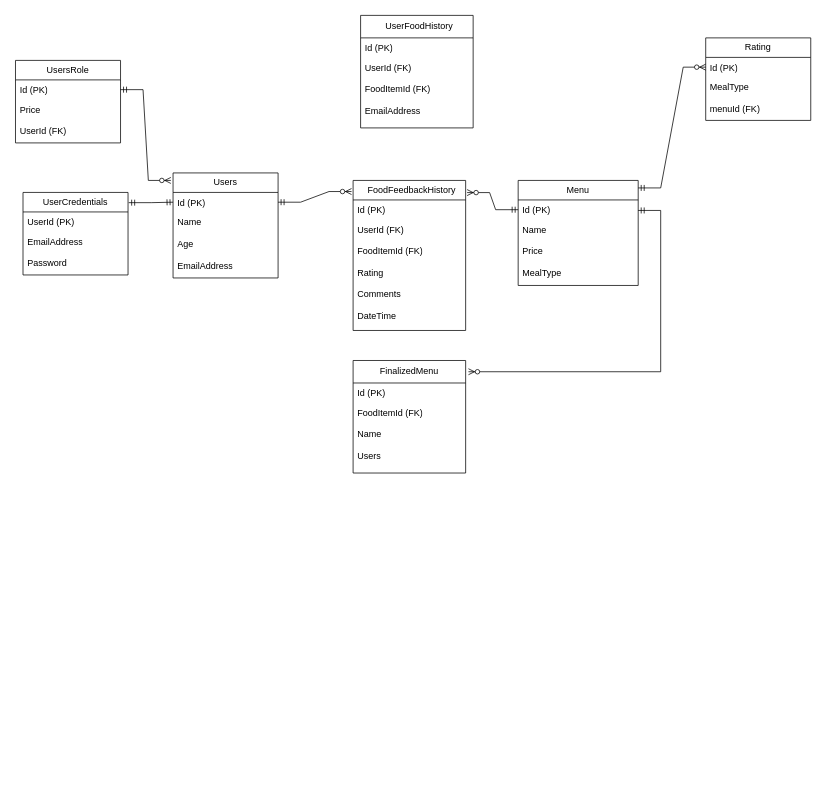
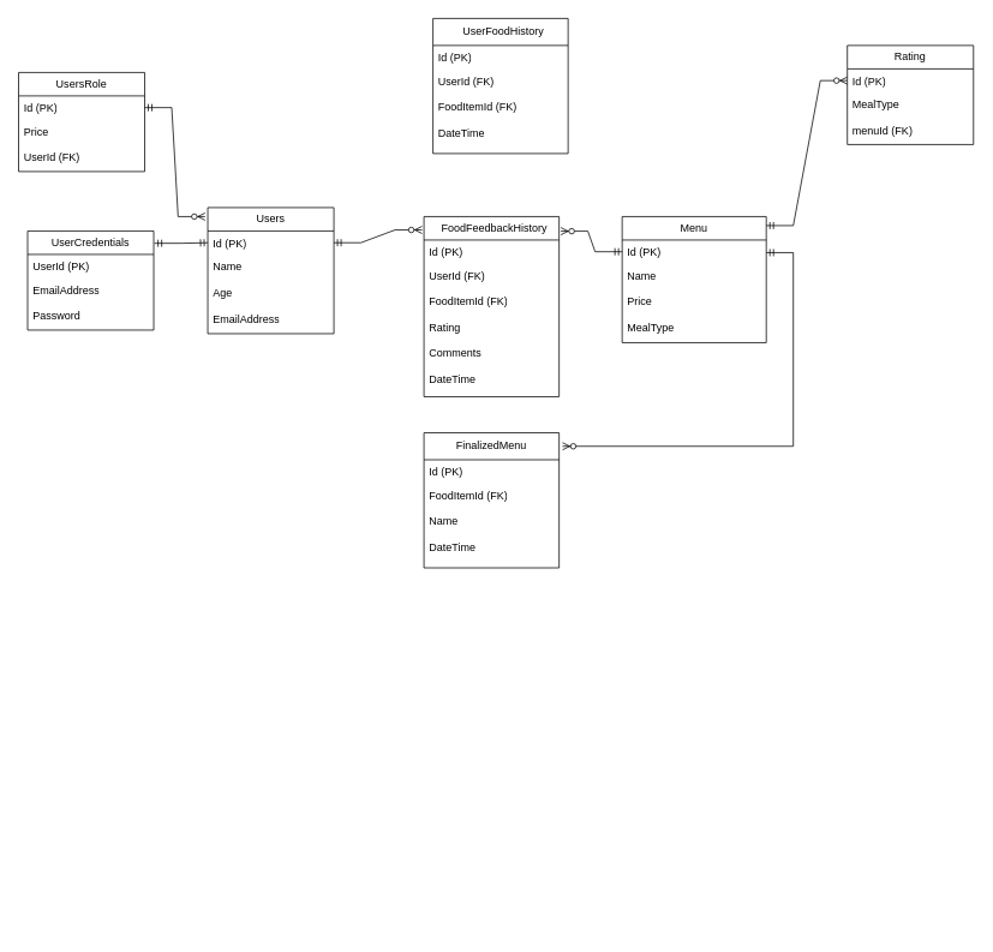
- <mxCell id="19" value="&lt;div&gt;UserId (FK)&lt;/div&gt;&lt;div&gt;&lt;br&gt;&lt;/div&gt;&lt;div&gt;FoodItemId (FK)&lt;/div&gt;&lt;div&gt;&lt;br&gt;EmailAddress&lt;/div&gt;" style="text;strokeColor=none;fillColor=none;align=left;verticalAlign=top;spacingLeft=4;spacingRight=4;overflow=hidden;rotatable=0;points=[[0,0.5],[1,0.5]];portConstraint=eastwest;whiteSpace=wrap;html=1;" parent="17" vertex="1"><mxGeometry y="56" width="150" height="94" as="geometry" /></mxCell>
+ <mxCell id="19" value="&lt;div&gt;UserId (FK)&lt;/div&gt;&lt;div&gt;&lt;br&gt;&lt;/div&gt;&lt;div&gt;FoodItemId (FK)&lt;/div&gt;&lt;div&gt;&lt;br&gt;DateTime&lt;/div&gt;" style="text;strokeColor=none;fillColor=none;align=left;verticalAlign=top;spacingLeft=4;spacingRight=4;overflow=hidden;rotatable=0;points=[[0,0.5],[1,0.5]];portConstraint=eastwest;whiteSpace=wrap;html=1;" parent="17" vertex="1"><mxGeometry y="56" width="150" height="94" as="geometry" /></mxCell>
- <mxCell id="22" value="&lt;div&gt;&lt;span style=&quot;background-color: initial;&quot;&gt;FoodItemId (FK)&lt;/span&gt;&lt;br&gt;&lt;/div&gt;&lt;div&gt;&lt;br&gt;Name&lt;br&gt;&lt;br&gt;Users&lt;br&gt;&lt;br&gt;&lt;br&gt;&lt;/div&gt;" style="text;strokeColor=none;fillColor=none;align=left;verticalAlign=top;spacingLeft=4;spacingRight=4;overflow=hidden;rotatable=0;points=[[0,0.5],[1,0.5]];portConstraint=eastwest;whiteSpace=wrap;html=1;" parent="20" vertex="1"><mxGeometry y="56" width="150" height="94" as="geometry" /></mxCell>
+ <mxCell id="22" value="&lt;div&gt;&lt;span style=&quot;background-color: initial;&quot;&gt;FoodItemId (FK)&lt;/span&gt;&lt;br&gt;&lt;/div&gt;&lt;div&gt;&lt;br&gt;Name&lt;br&gt;&lt;br&gt;DateTime&lt;br&gt;&lt;br&gt;&lt;br&gt;&lt;/div&gt;" style="text;strokeColor=none;fillColor=none;align=left;verticalAlign=top;spacingLeft=4;spacingRight=4;overflow=hidden;rotatable=0;points=[[0,0.5],[1,0.5]];portConstraint=eastwest;whiteSpace=wrap;html=1;" parent="20" vertex="1"><mxGeometry y="56" width="150" height="94" as="geometry" /></mxCell>
